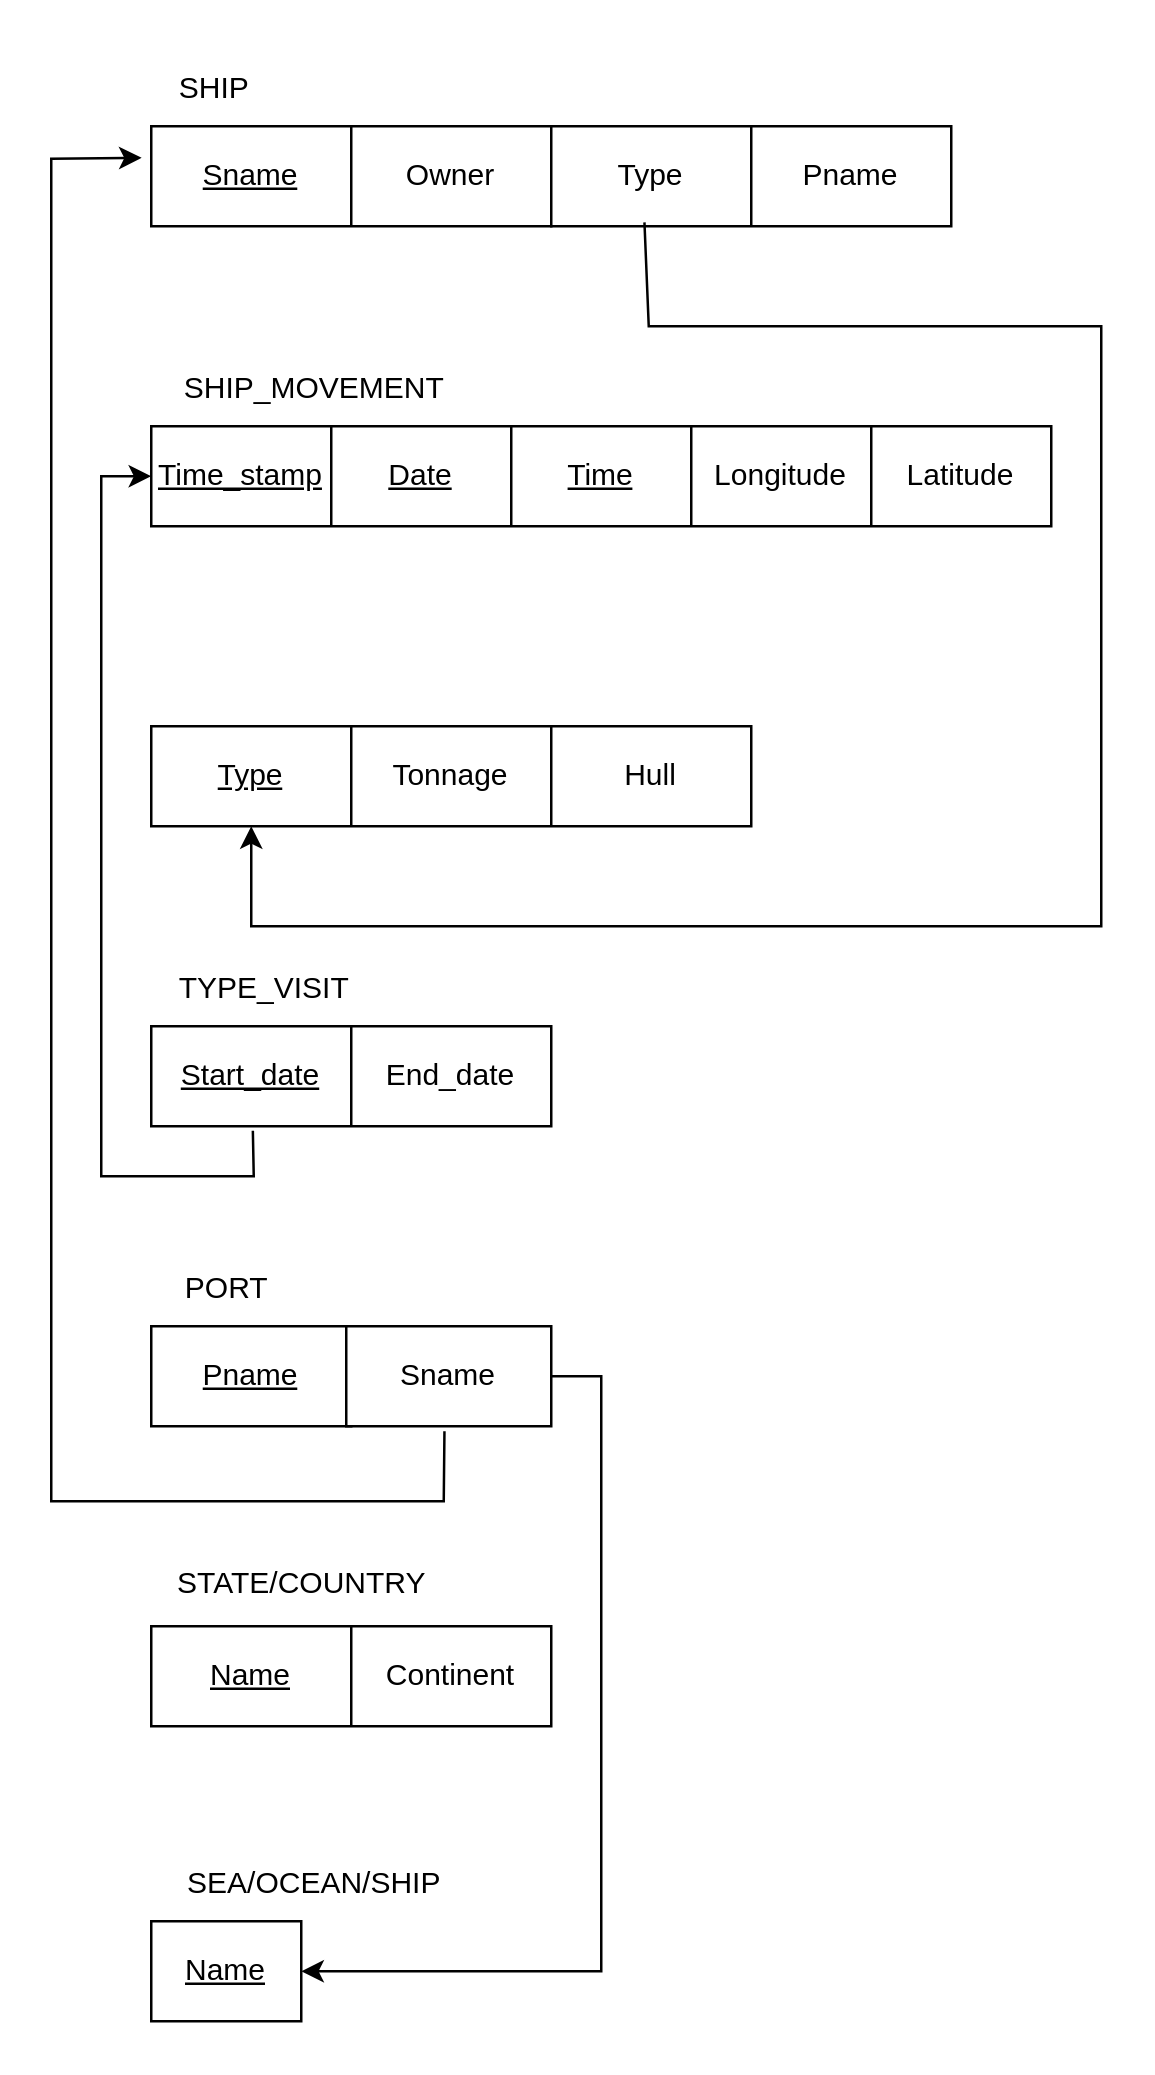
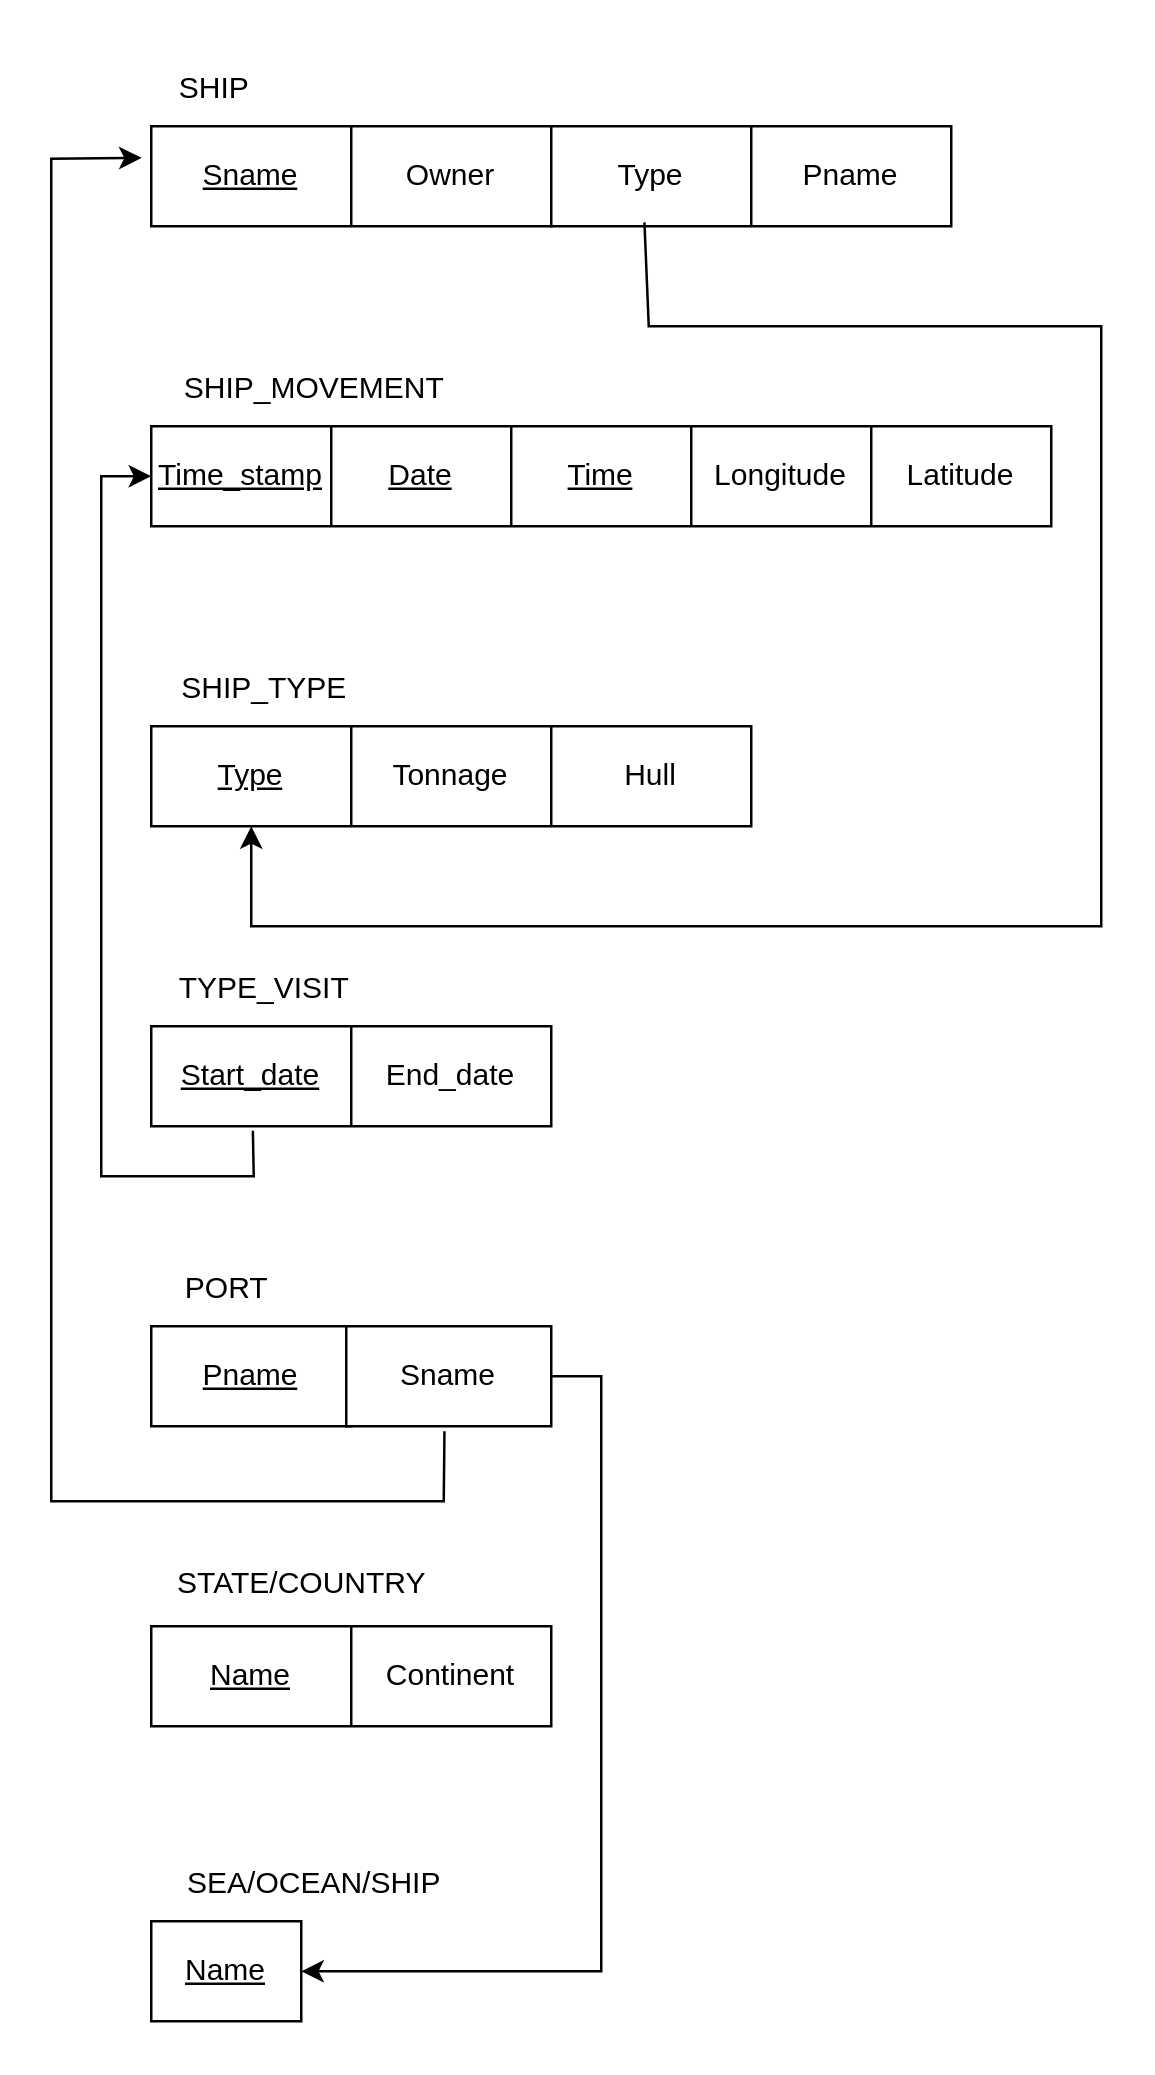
+ <mxCell id="15" value="SHIP_TYPE" style="text;html=1;align=center;verticalAlign=middle;resizable=0;points=[];autosize=1;strokeColor=none;fillColor=none;" vertex="1" parent="1"><mxGeometry x="60" y="260" width="90" height="30" as="geometry" /></mxCell>
